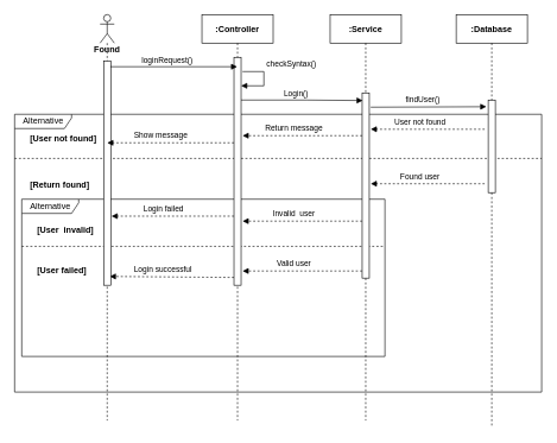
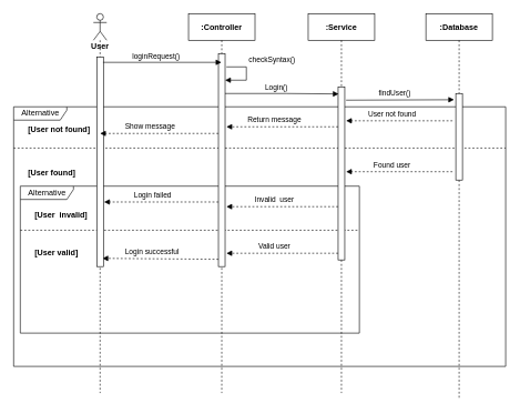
- <mxCell id="23" value="&lt;b&gt;Found&lt;/b&gt;" style="shape=umlLifeline;participant=umlActor;perimeter=lifelinePerimeter;whiteSpace=wrap;html=1;container=1;collapsible=0;recursiveResize=0;verticalAlign=top;spacingTop=36;outlineConnect=0;" parent="1" vertex="1"><mxGeometry x="140" y="20" width="20" height="570" as="geometry" /></mxCell>
+ <mxCell id="23" value="&lt;b&gt;User&lt;/b&gt;" style="shape=umlLifeline;participant=umlActor;perimeter=lifelinePerimeter;whiteSpace=wrap;html=1;container=1;collapsible=0;recursiveResize=0;verticalAlign=top;spacingTop=36;outlineConnect=0;" parent="1" vertex="1"><mxGeometry x="140" y="20" width="20" height="570" as="geometry" /></mxCell>
- <mxCell id="13" value="[Return found]" style="line;strokeWidth=1;dashed=1;labelPosition=center;verticalLabelPosition=bottom;align=left;verticalAlign=top;spacingLeft=20;spacingTop=15;fontStyle=1" vertex="1" parent="2"><mxGeometry y="54.162" width="740.0" height="15.6" as="geometry" /></mxCell>
+ <mxCell id="13" value="[User found]" style="line;strokeWidth=1;dashed=1;labelPosition=center;verticalLabelPosition=bottom;align=left;verticalAlign=top;spacingLeft=20;spacingTop=15;fontStyle=1" vertex="1" parent="2"><mxGeometry y="54.162" width="740.0" height="15.6" as="geometry" /></mxCell>
- <mxCell id="5" value="[User failed]" style="line;strokeWidth=1;dashed=1;labelPosition=center;verticalLabelPosition=bottom;align=left;verticalAlign=top;spacingLeft=20;spacingTop=15;fontStyle=1" vertex="1" parent="3"><mxGeometry y="61.834" width="510.0" height="8.834" as="geometry" /></mxCell>
+ <mxCell id="5" value="[User valid]" style="line;strokeWidth=1;dashed=1;labelPosition=center;verticalLabelPosition=bottom;align=left;verticalAlign=top;spacingLeft=20;spacingTop=15;fontStyle=1" vertex="1" parent="3"><mxGeometry y="61.834" width="510.0" height="8.834" as="geometry" /></mxCell>
